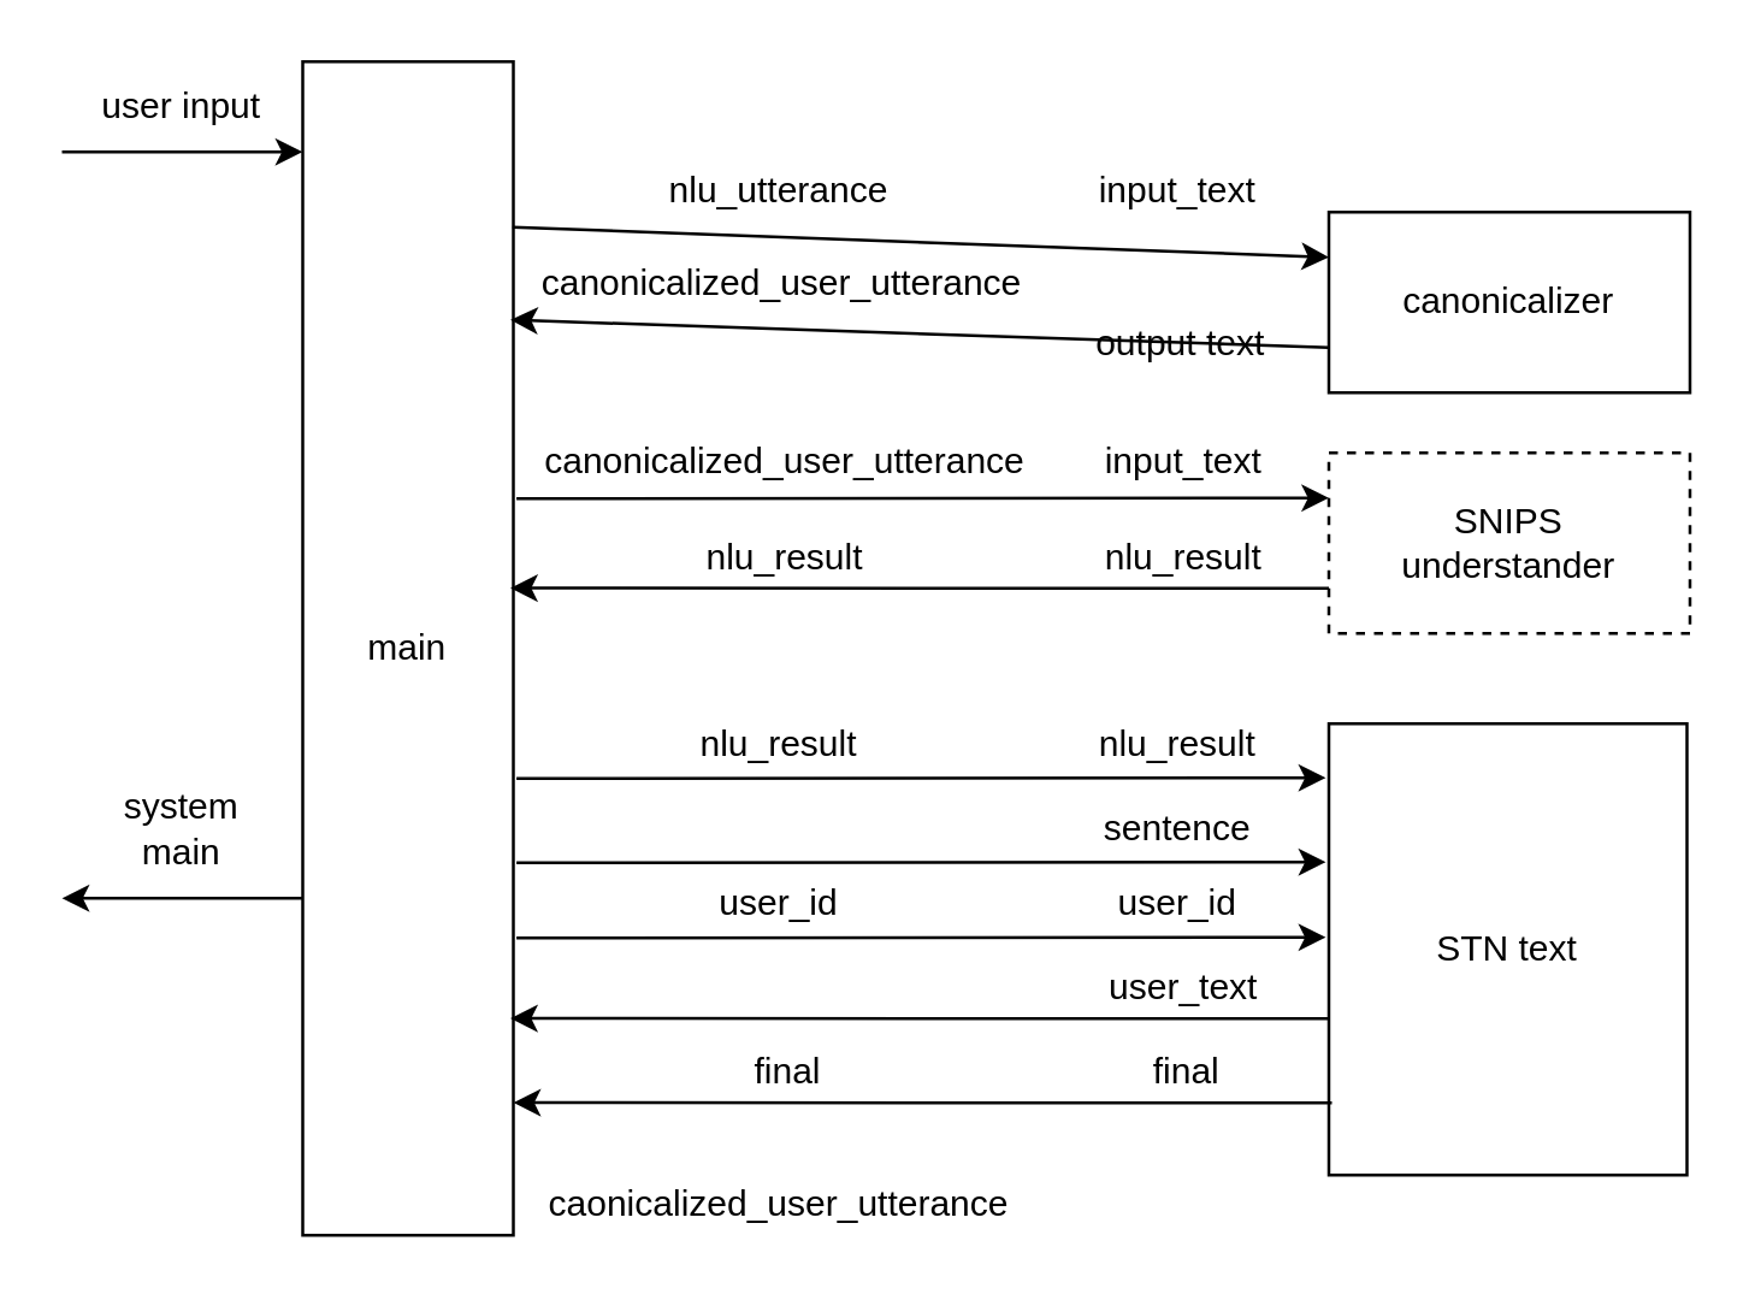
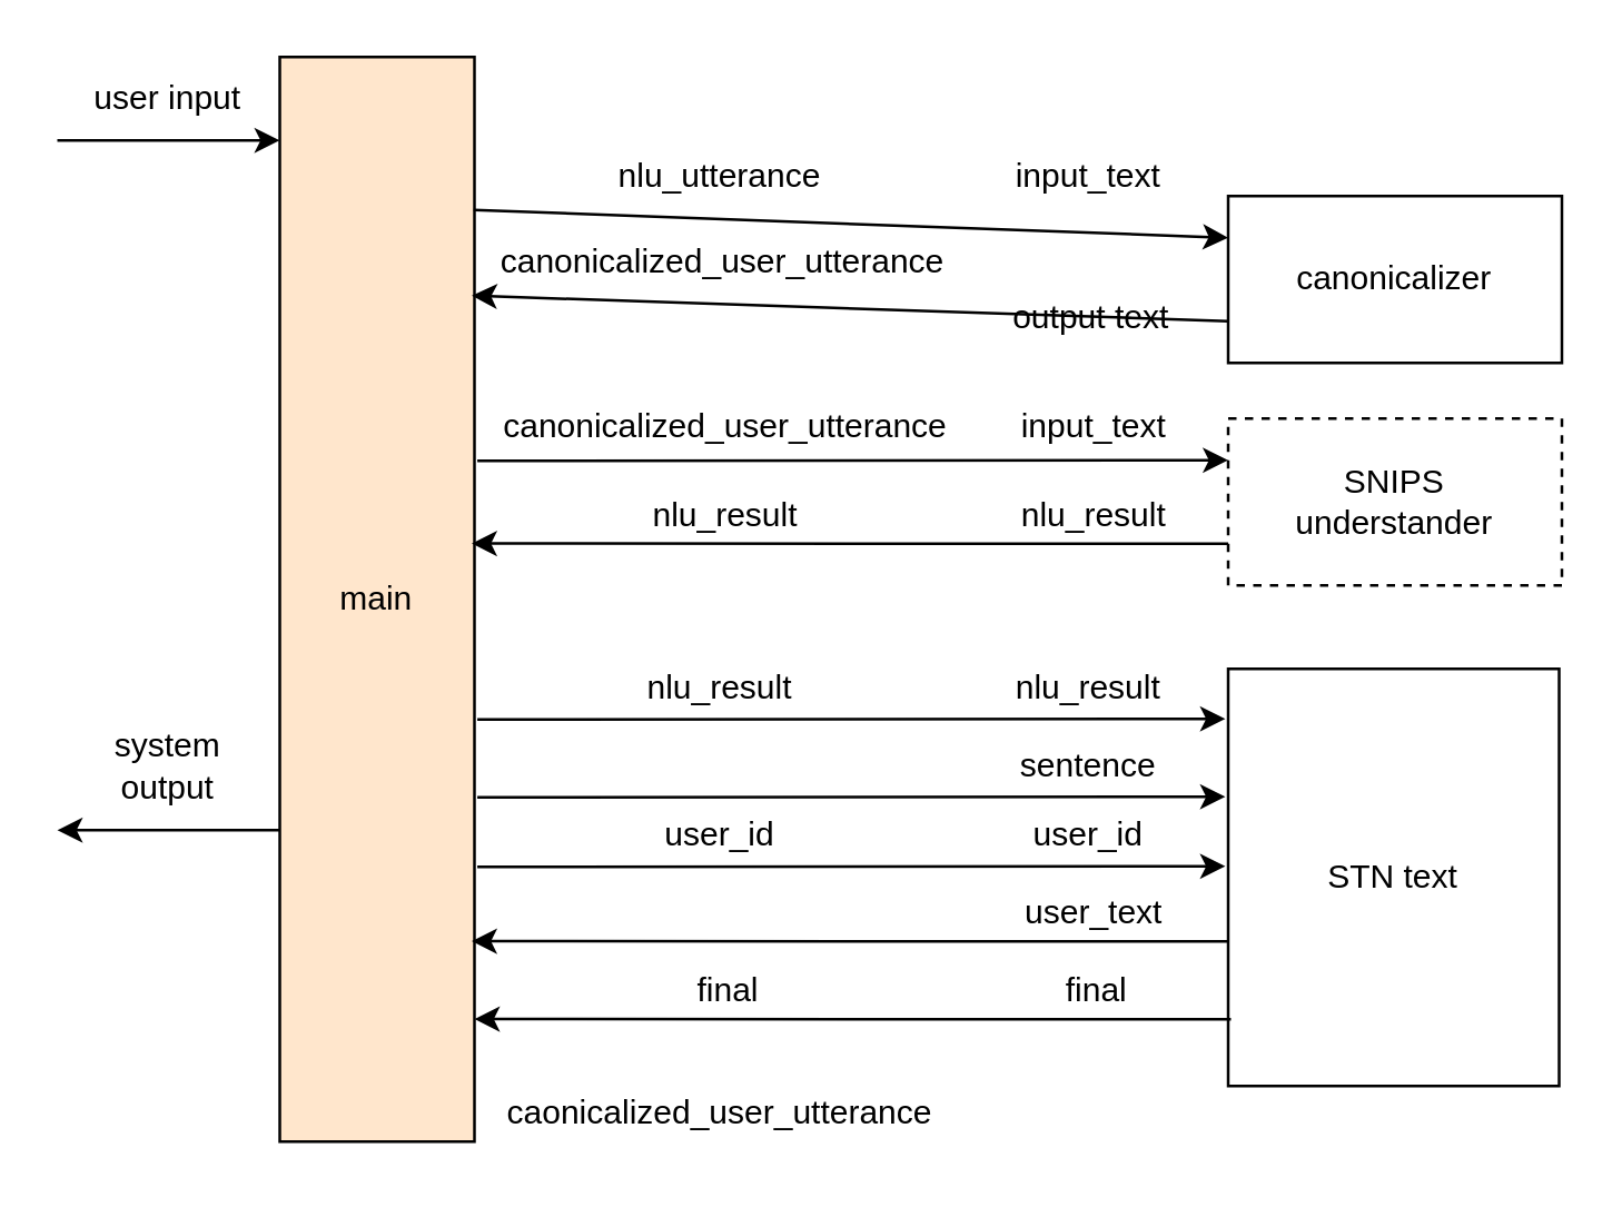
- <mxCell id="2" value="main" style="rounded=0;whiteSpace=wrap;html=1;" parent="1" vertex="1"><mxGeometry x="100" y="20" width="70" height="390" as="geometry" /></mxCell>
+ <mxCell id="2" value="main" style="rounded=0;whiteSpace=wrap;html=1;fillColor=#ffe6cc;" parent="1" vertex="1"><mxGeometry x="100" y="20" width="70" height="390" as="geometry" /></mxCell>
- <mxCell id="14" value="system main" style="text;html=1;strokeColor=none;fillColor=none;align=center;verticalAlign=middle;whiteSpace=wrap;rounded=0;" parent="1" vertex="1"><mxGeometry x="30" y="260" width="60" height="30" as="geometry" /></mxCell>
+ <mxCell id="14" value="system output" style="text;html=1;strokeColor=none;fillColor=none;align=center;verticalAlign=middle;whiteSpace=wrap;rounded=0;" parent="1" vertex="1"><mxGeometry x="30" y="260" width="60" height="30" as="geometry" /></mxCell>
